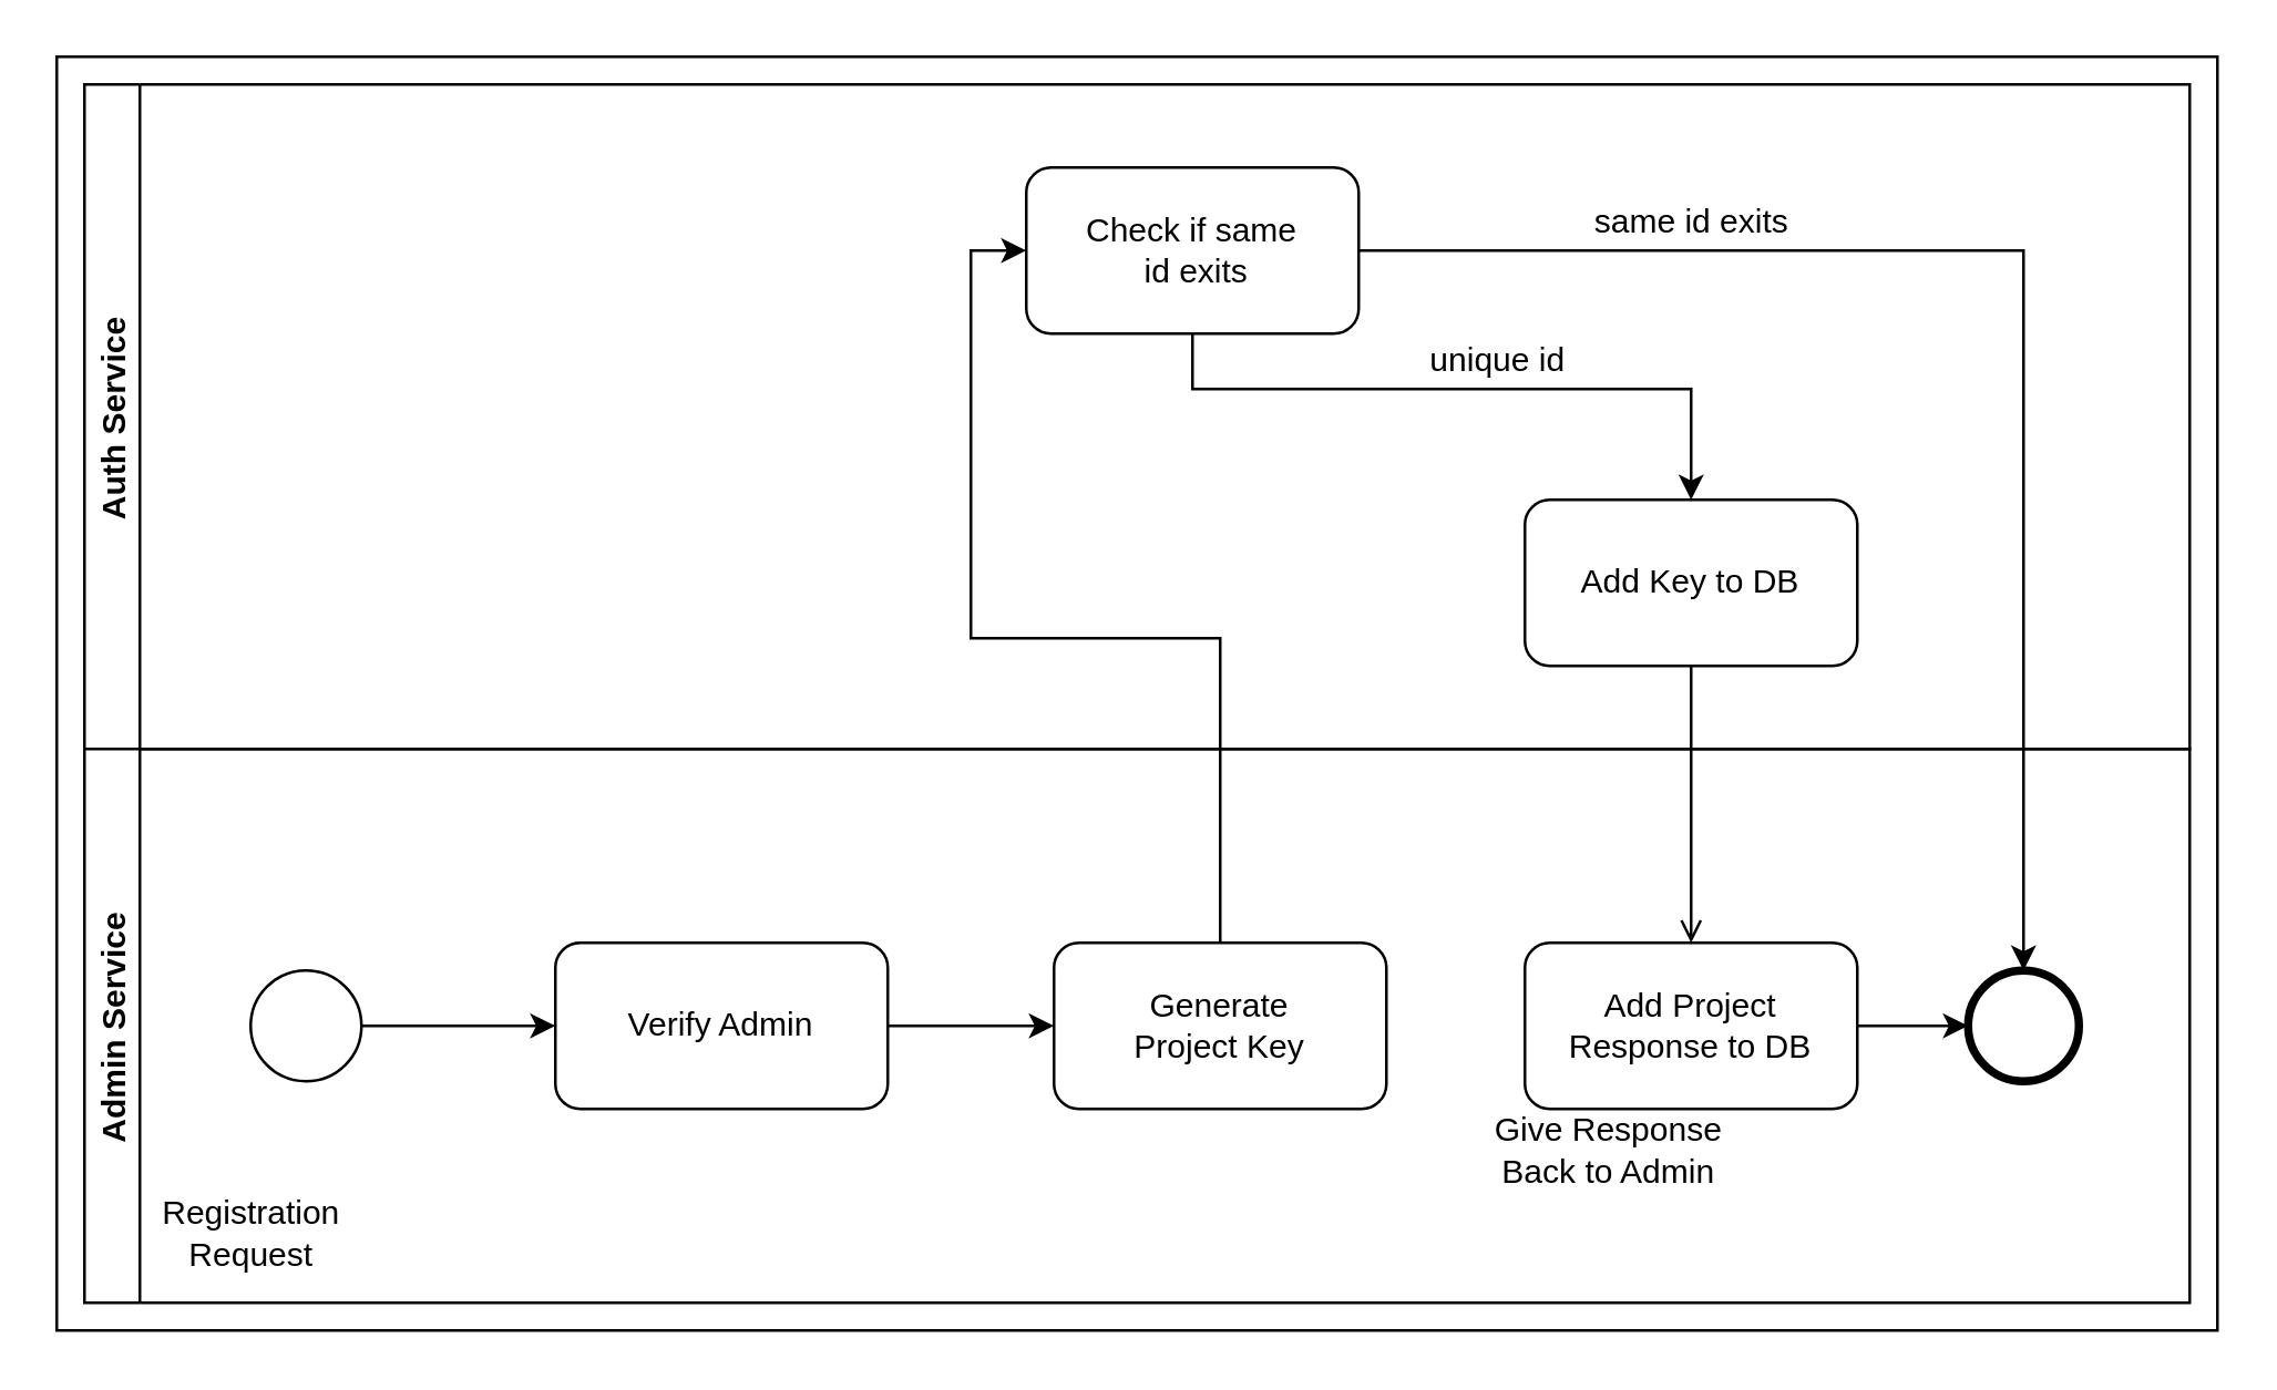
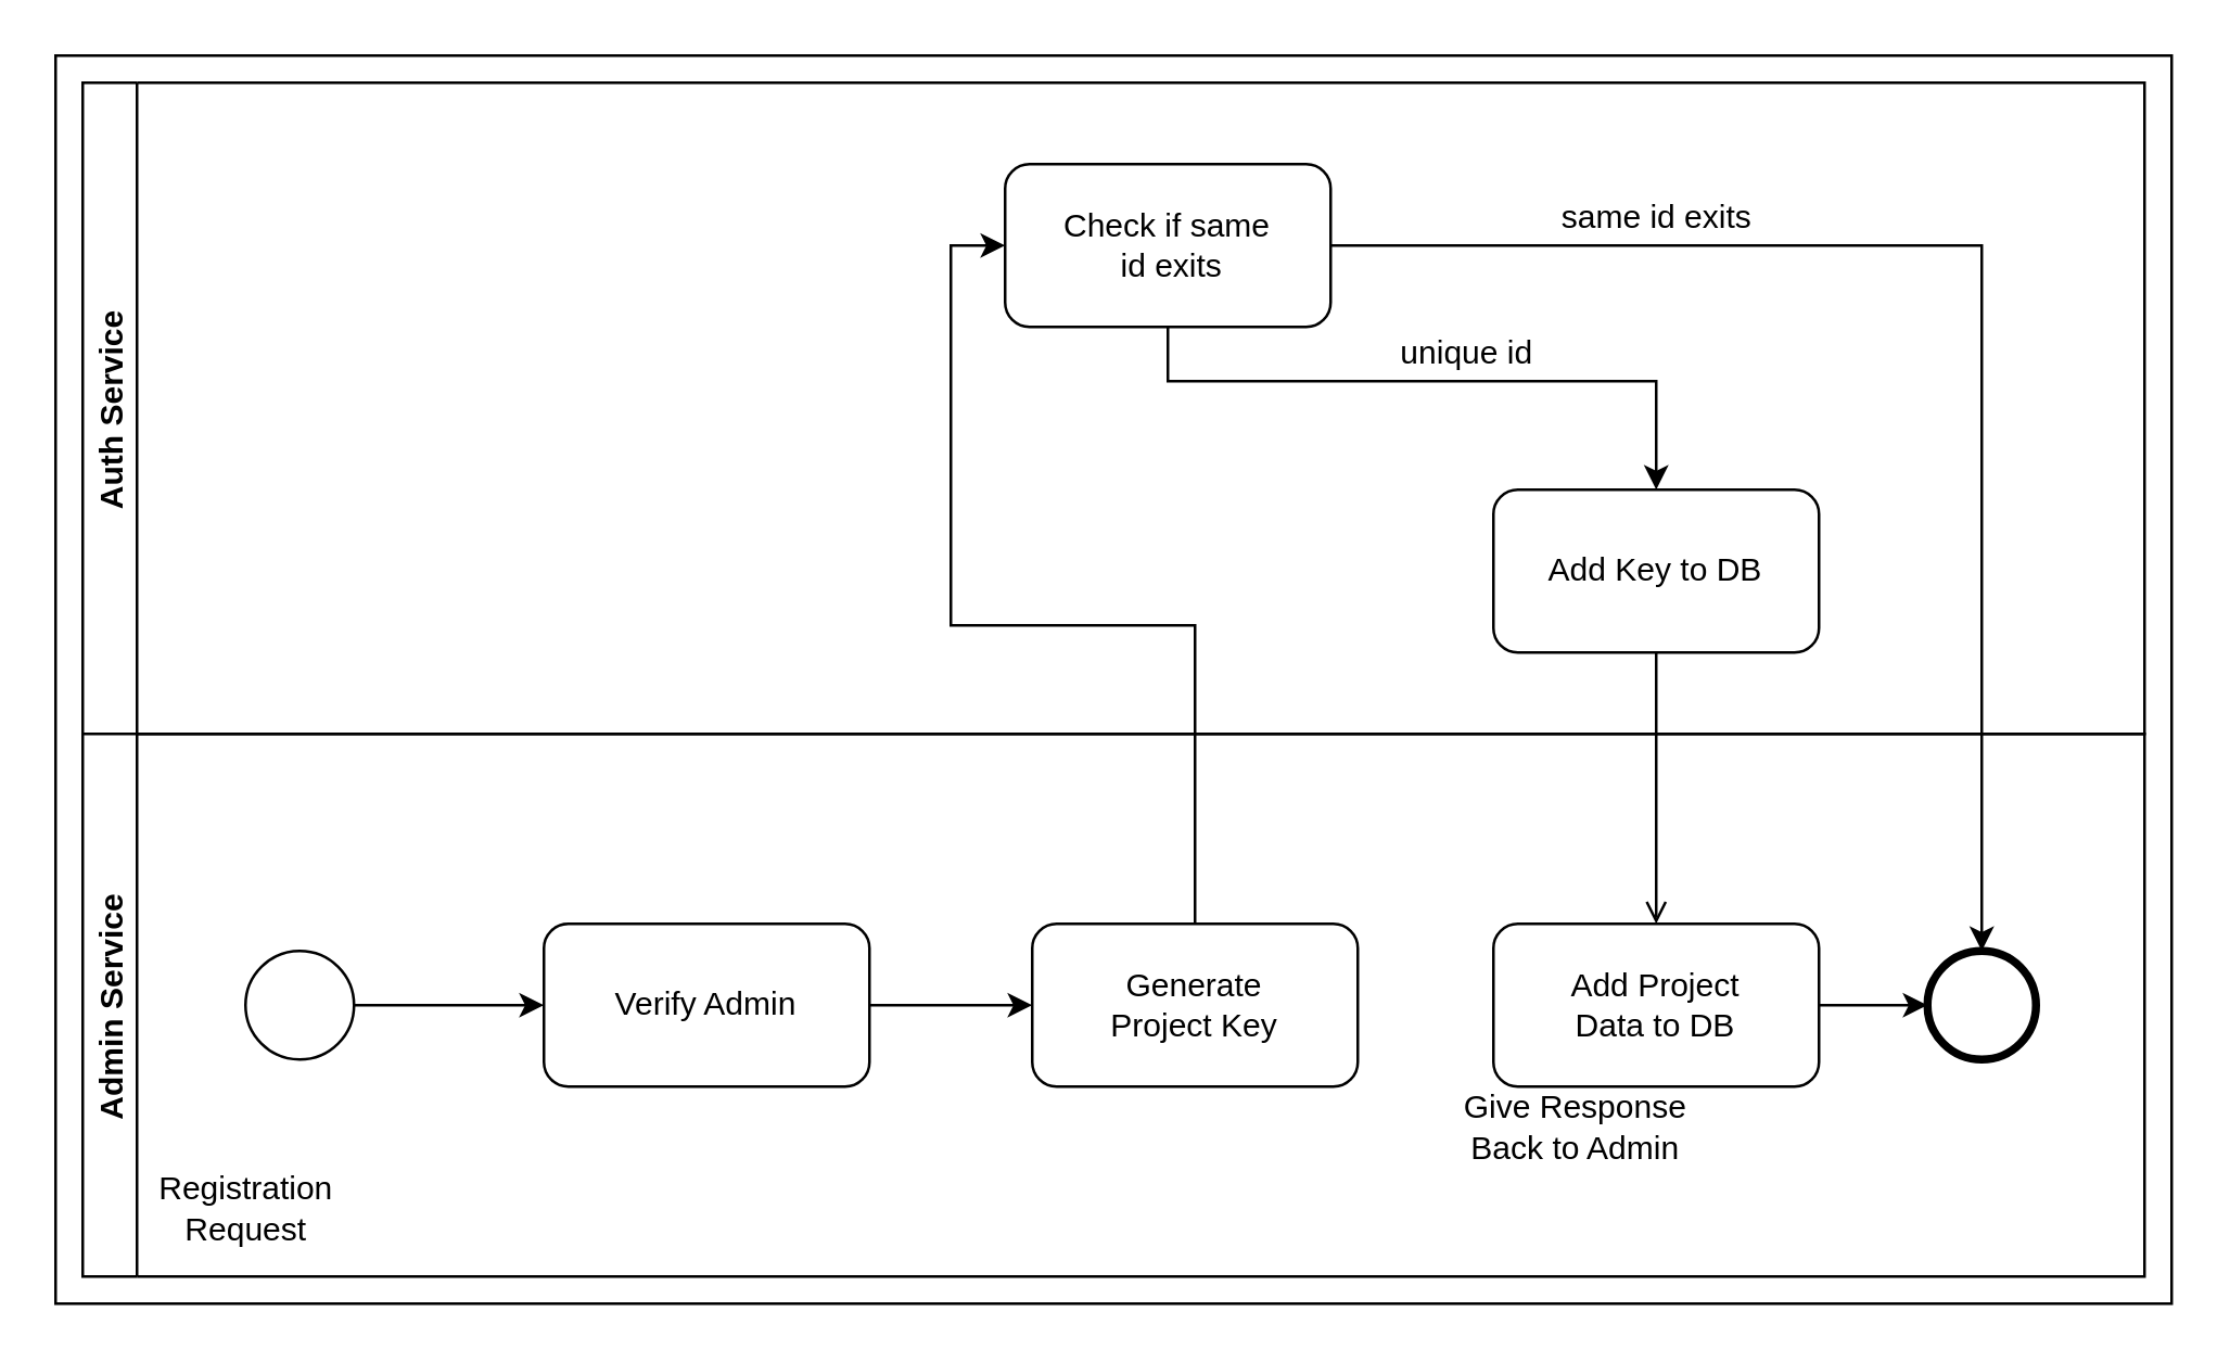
- <mxCell id="11" value="Add Project &lt;br&gt;Response to DB" style="shape=ext;rounded=1;html=1;whiteSpace=wrap;fillColor=none;" parent="9" vertex="1"><mxGeometry x="520" y="70" width="120" height="60" as="geometry" /></mxCell>
+ <mxCell id="11" value="Add Project &lt;br&gt;Data to DB" style="shape=ext;rounded=1;html=1;whiteSpace=wrap;fillColor=none;" parent="9" vertex="1"><mxGeometry x="520" y="70" width="120" height="60" as="geometry" /></mxCell>
